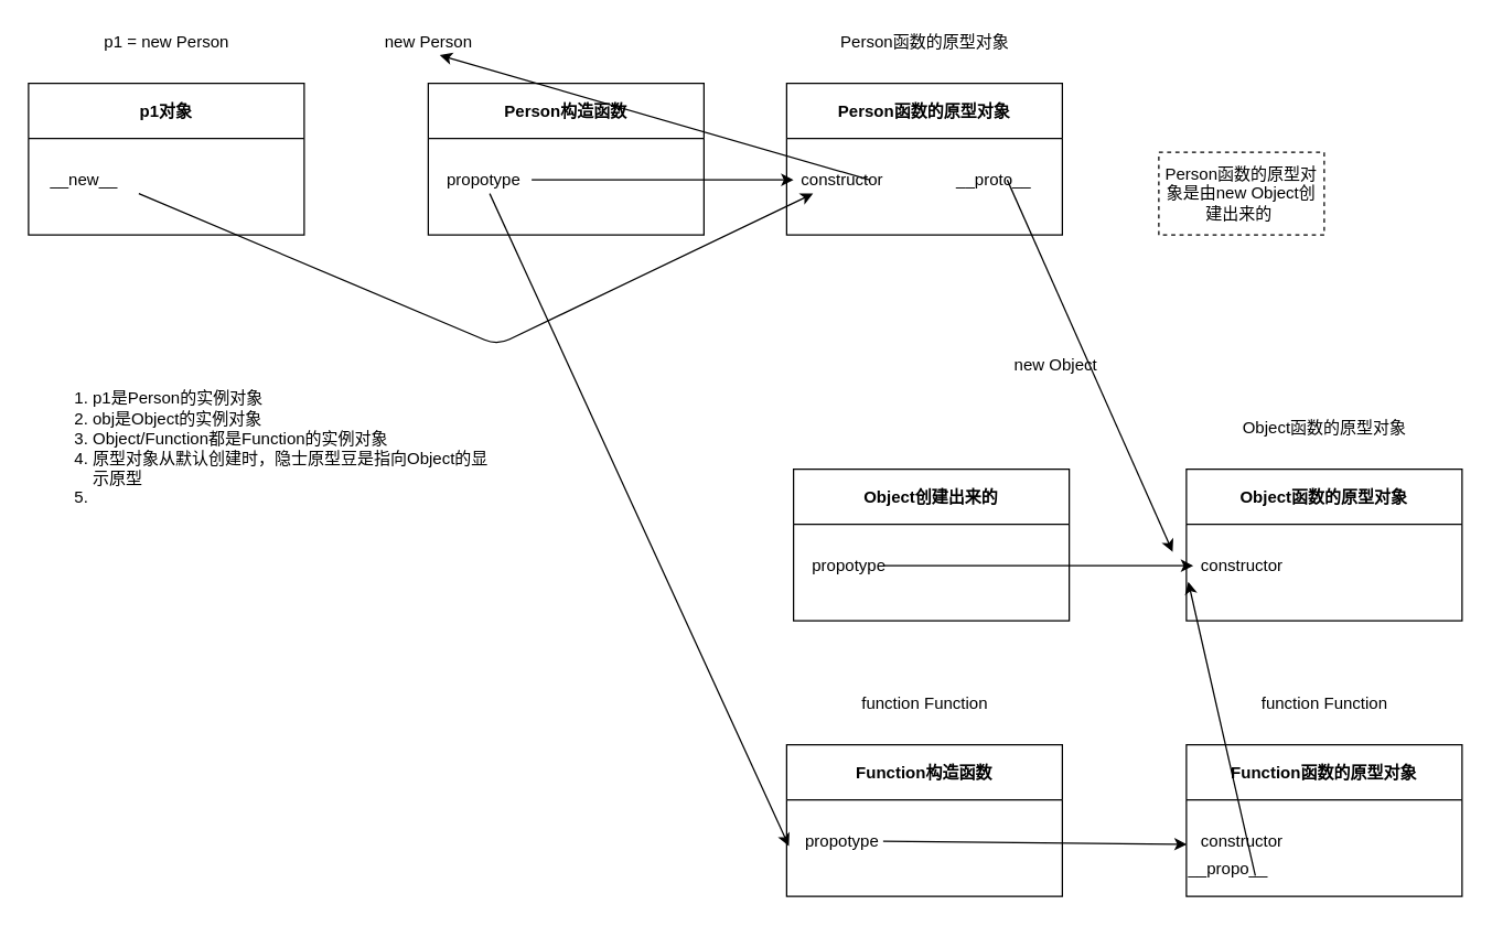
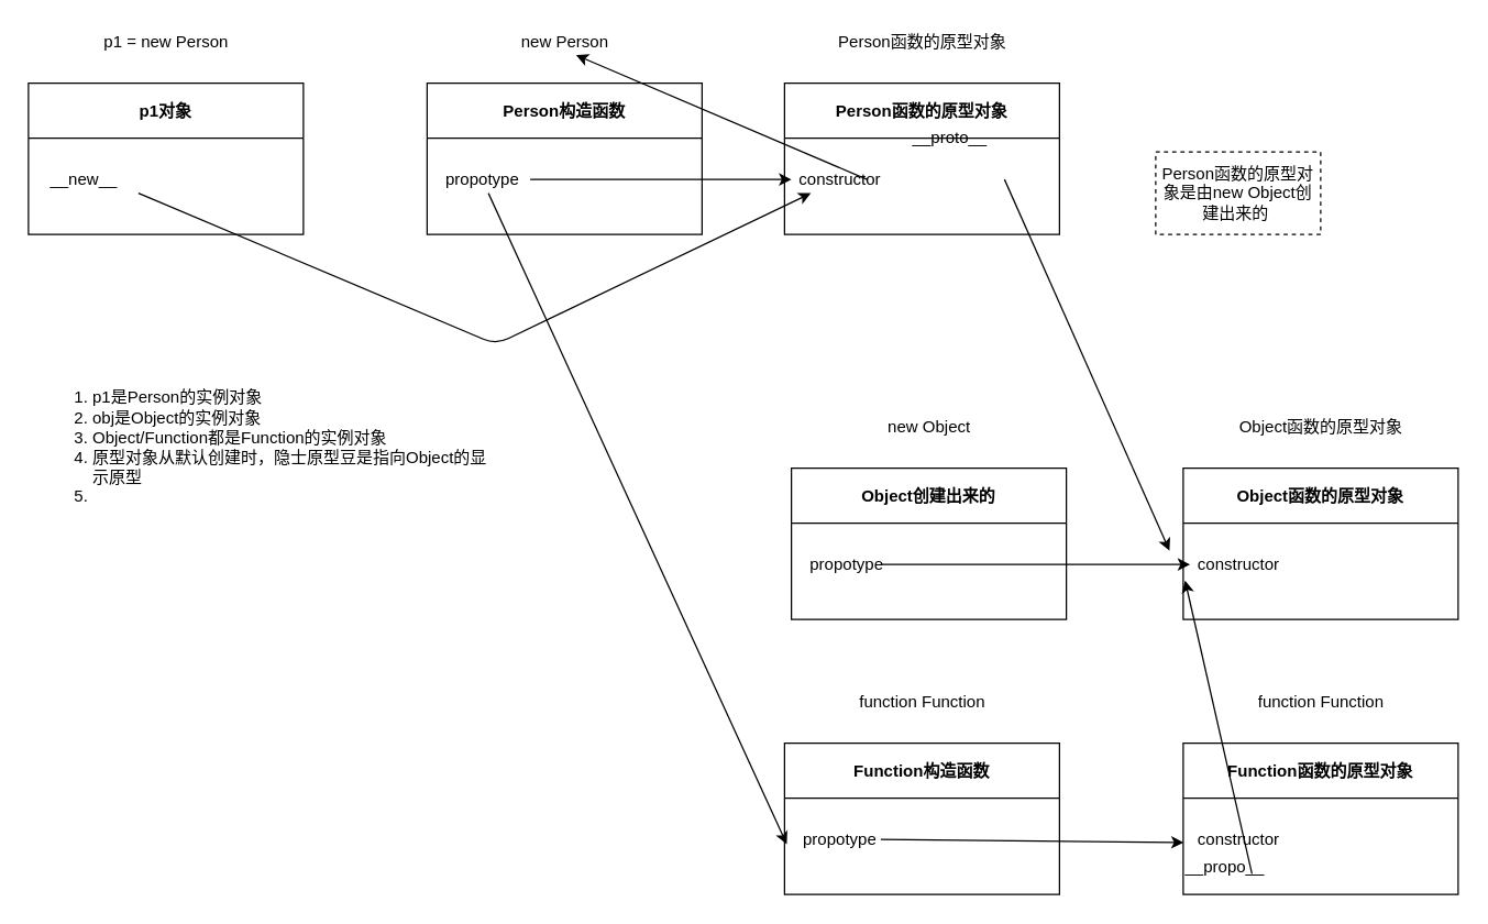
- <mxCell id="6" value="new Person" style="text;html=1;align=center;verticalAlign=middle;resizable=0;points=[];autosize=1;strokeColor=none;fillColor=none;" parent="1" vertex="1"><mxGeometry x="270" y="20" width="80" height="20" as="geometry" /></mxCell>
+ <mxCell id="6" value="new Person" style="text;html=1;align=center;verticalAlign=middle;resizable=0;points=[];autosize=1;strokeColor=none;fillColor=none;" parent="1" vertex="1"><mxGeometry x="370" y="20" width="80" height="20" as="geometry" /></mxCell>
- <mxCell id="12" value="__proto__" style="text;html=1;align=center;verticalAlign=middle;resizable=0;points=[];autosize=1;strokeColor=none;fillColor=none;" parent="10" vertex="1"><mxGeometry x="115" y="60" width="70" height="20" as="geometry" /></mxCell>
+ <mxCell id="12" value="__proto__" style="text;html=1;align=center;verticalAlign=middle;resizable=0;points=[];autosize=1;strokeColor=none;fillColor=none;" parent="10" vertex="1"><mxGeometry x="85" y="30" width="70" height="20" as="geometry" /></mxCell>
- <mxCell id="17" value="new Object" style="text;html=1;align=center;verticalAlign=middle;resizable=0;points=[];autosize=1;strokeColor=none;fillColor=none;" parent="1" vertex="1"><mxGeometry x="725" y="255" width="80" height="20" as="geometry" /></mxCell>
+ <mxCell id="17" value="new Object" style="text;html=1;align=center;verticalAlign=middle;resizable=0;points=[];autosize=1;strokeColor=none;fillColor=none;" parent="1" vertex="1"><mxGeometry x="635" y="300" width="80" height="20" as="geometry" /></mxCell>
